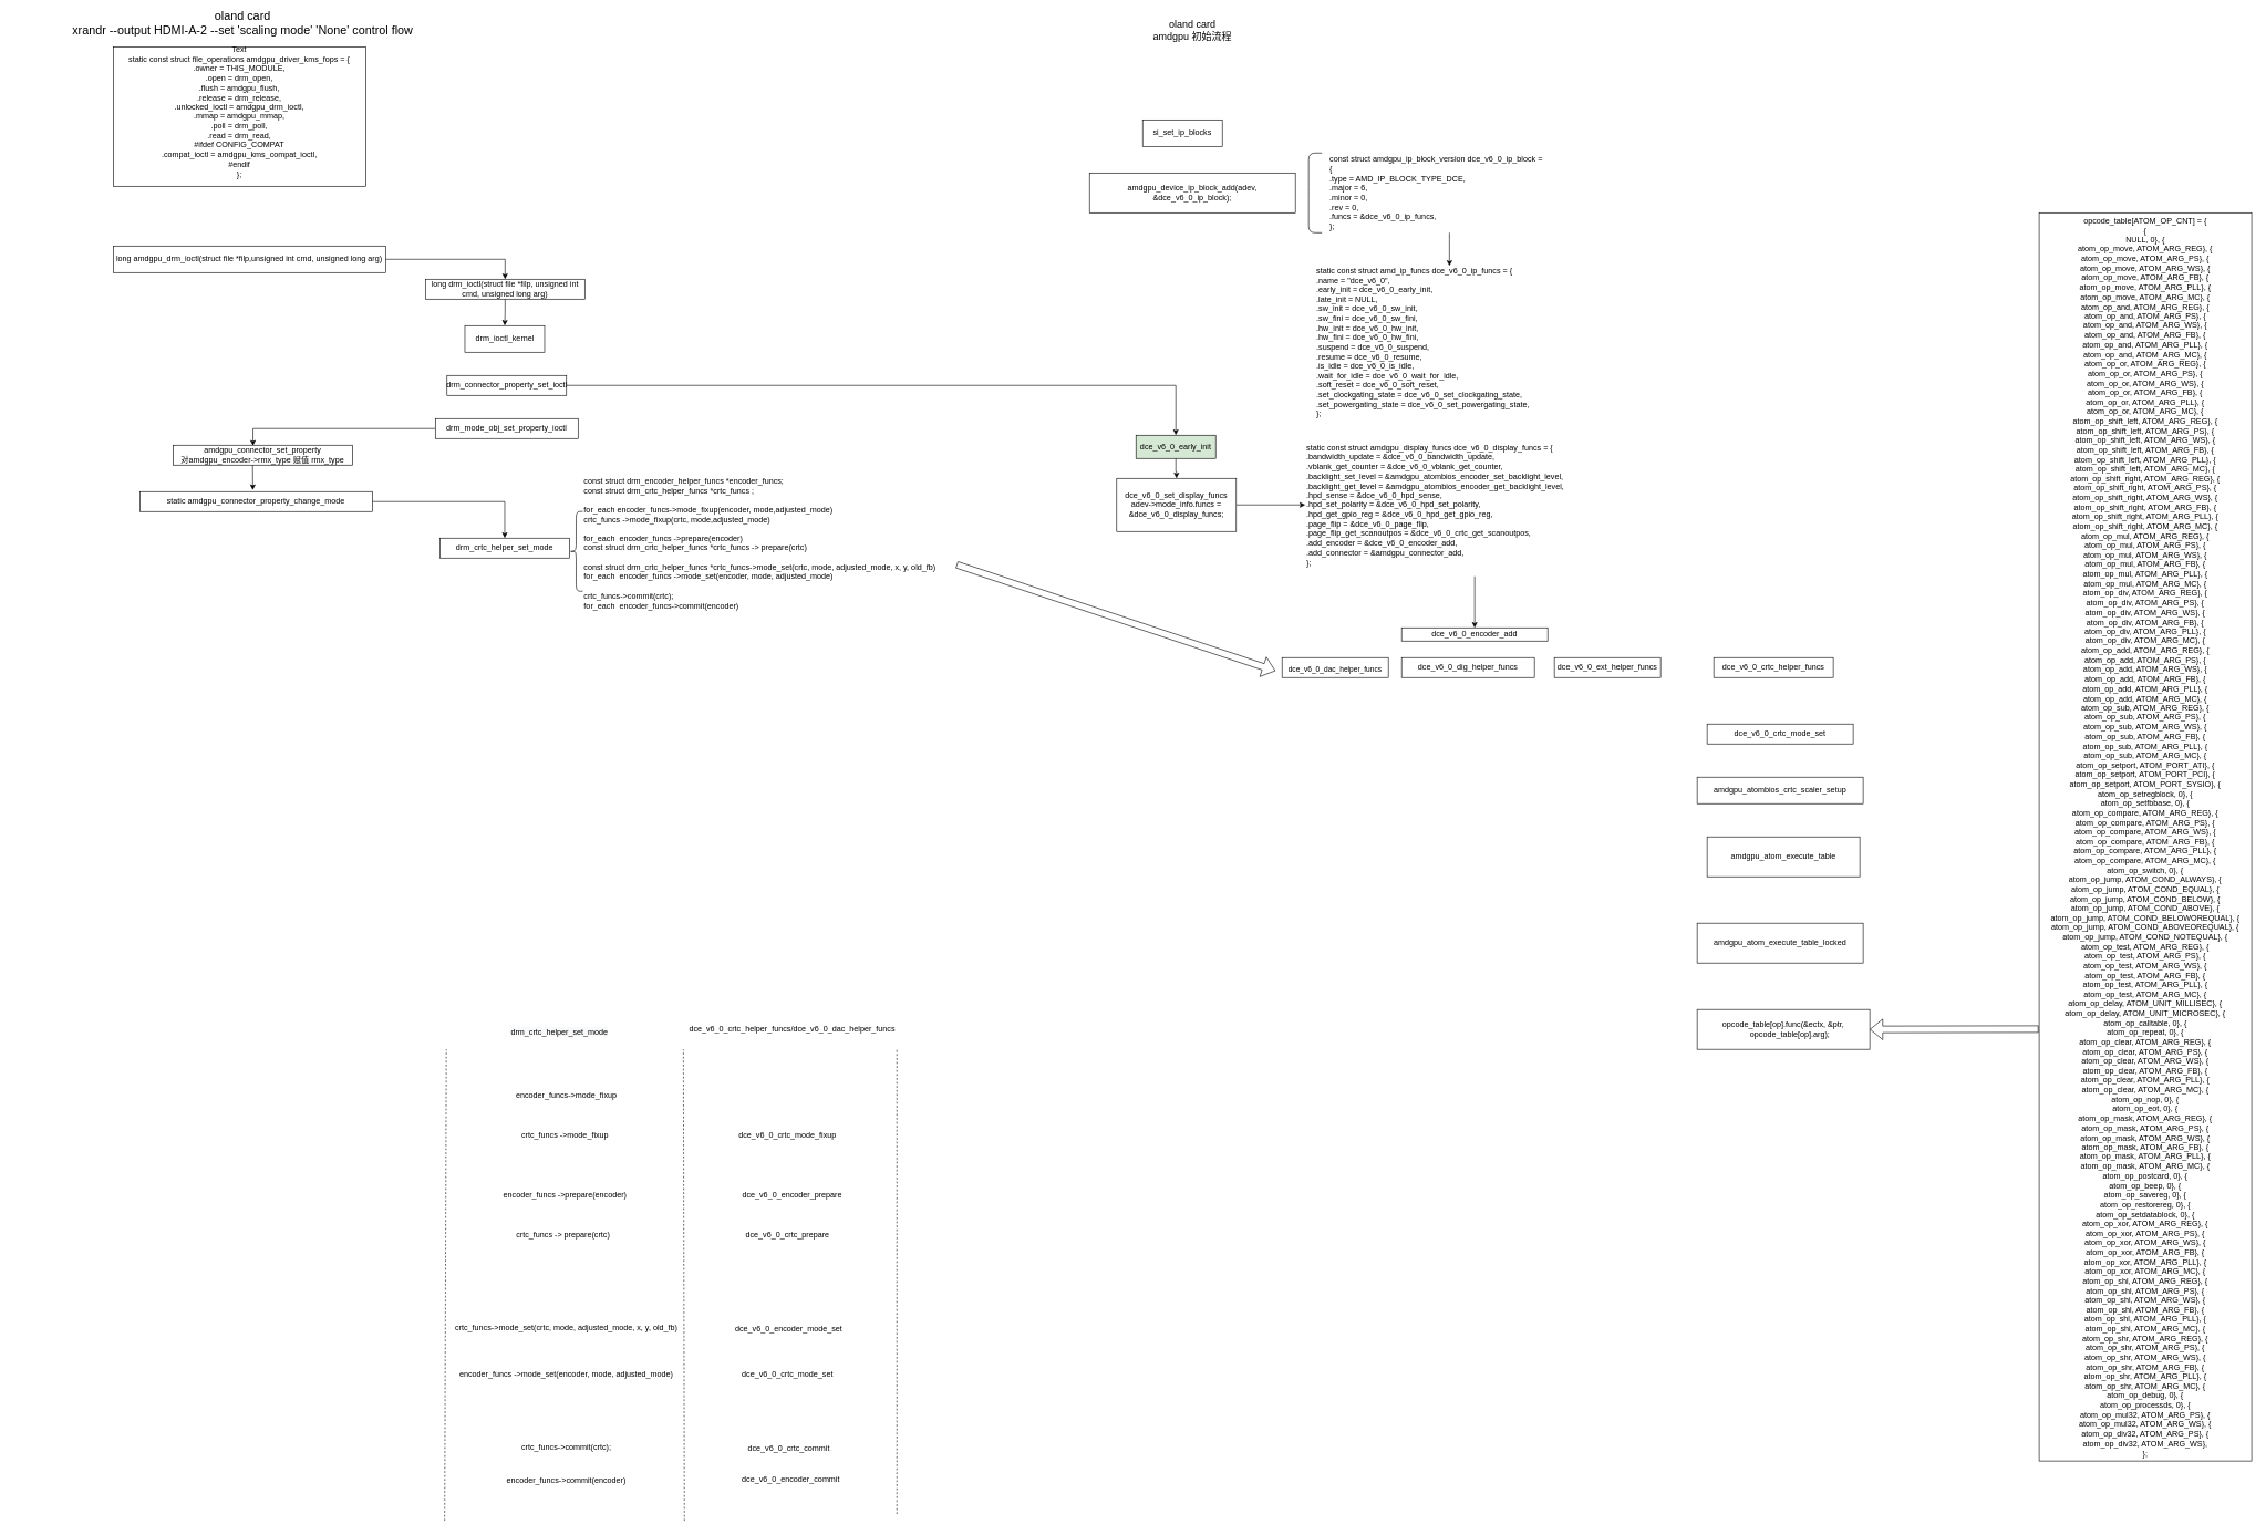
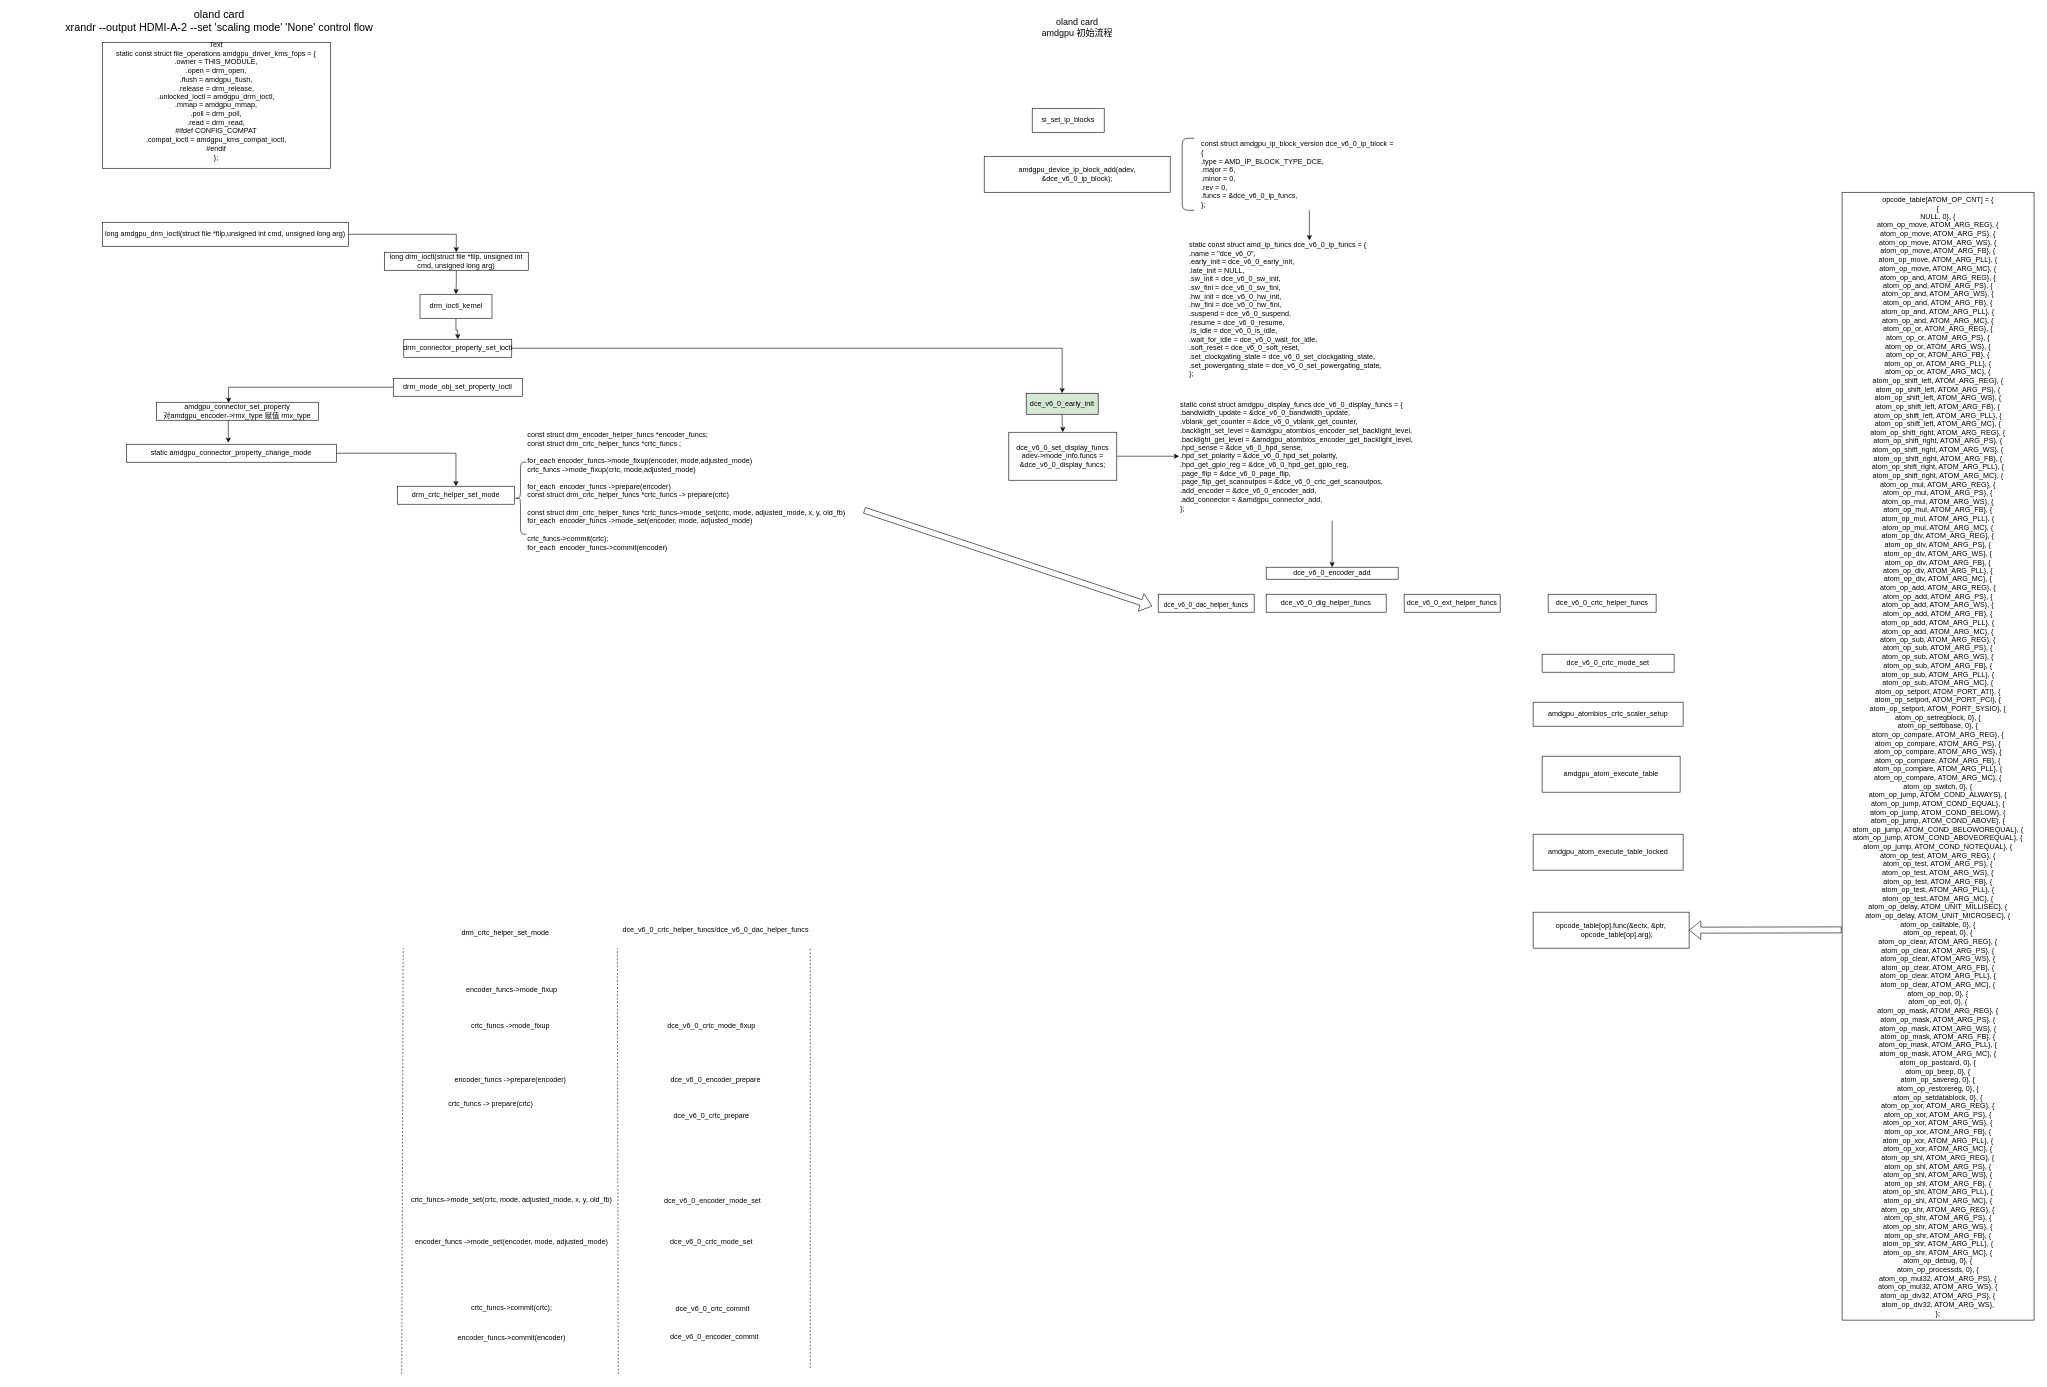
+ <mxCell id="7" value="" style="edgeStyle=orthogonalEdgeStyle;rounded=0;orthogonalLoop=1;jettySize=auto;html=1;fontSize=18;" parent="1" source="8" target="10" edge="1"><mxGeometry relative="1" as="geometry" /></mxCell>
- <mxCell id="56" value="&lt;span style=&quot;text-align: left&quot;&gt;crtc_funcs -&amp;gt; prepare(crtc)&lt;/span&gt;" style="text;html=1;align=center;verticalAlign=middle;resizable=0;points=[];autosize=1;strokeColor=none;fillColor=none;" vertex="1" parent="1"><mxGeometry x="767" y="1850" width="160" height="20" as="geometry" /></mxCell>
+ <mxCell id="56" value="&lt;span style=&quot;text-align: left&quot;&gt;crtc_funcs -&amp;gt; prepare(crtc)&lt;/span&gt;" style="text;html=1;align=center;verticalAlign=middle;resizable=0;points=[];autosize=1;strokeColor=none;fillColor=none;" vertex="1" parent="1"><mxGeometry x="737" y="1830" width="160" height="20" as="geometry" /></mxCell>
